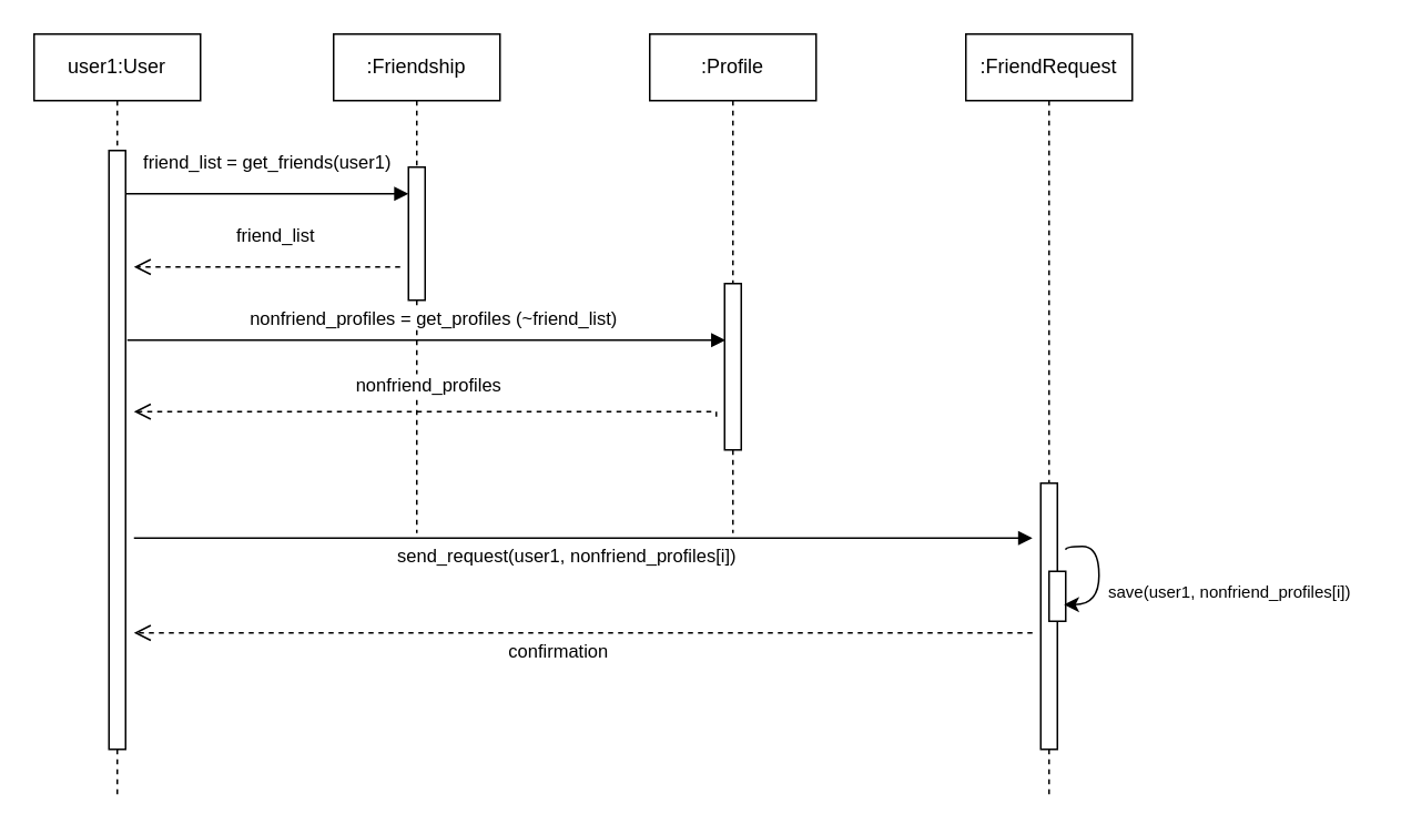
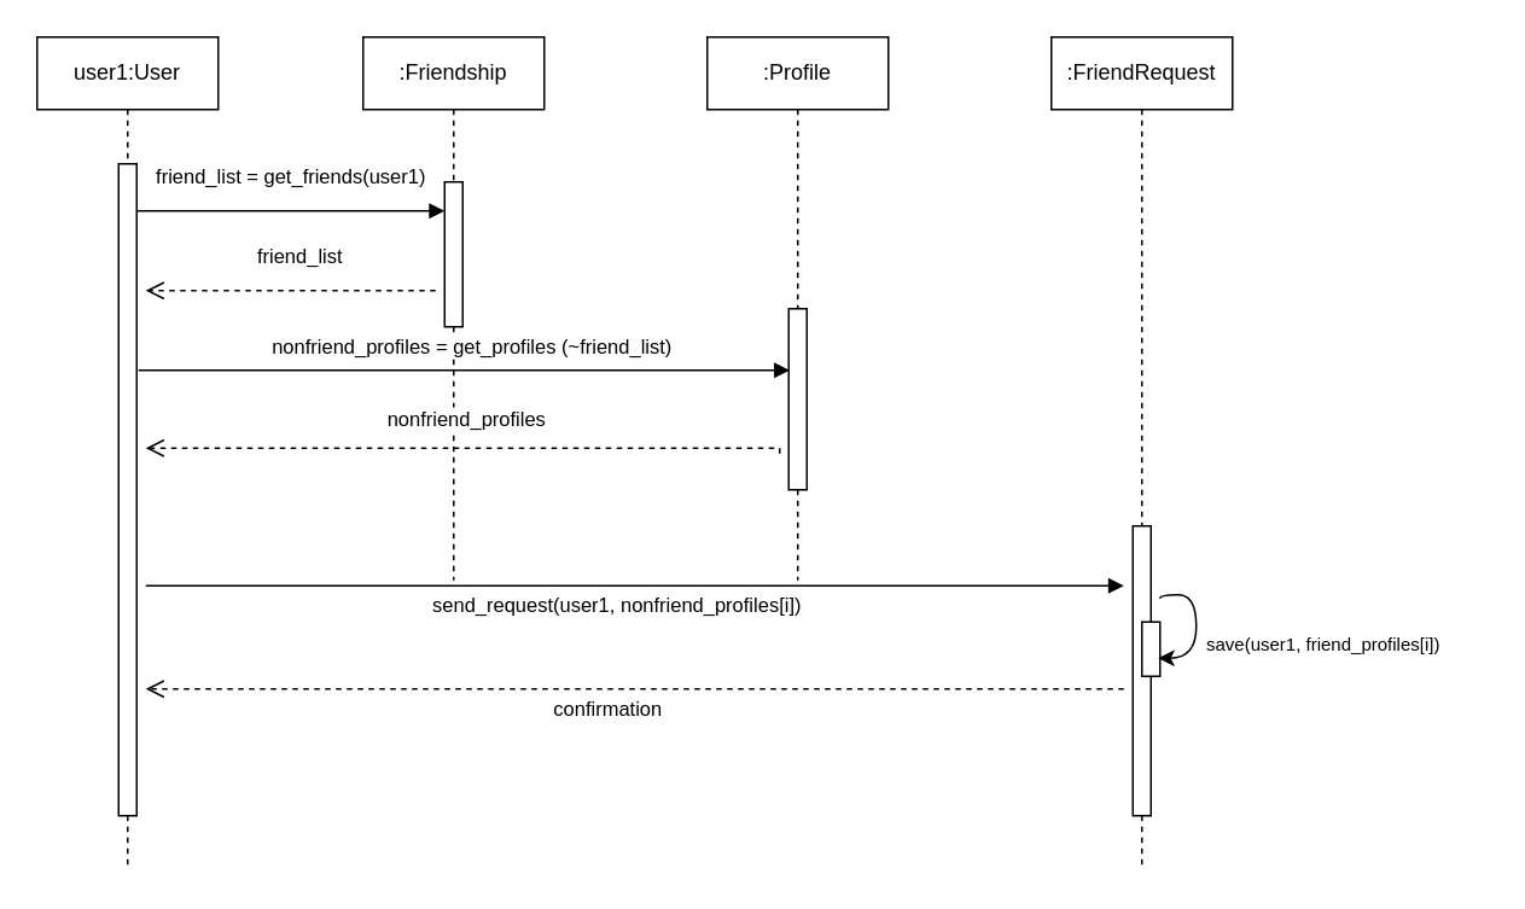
- <mxCell id="17" value="&lt;font style=&quot;font-size: 10px;&quot;&gt;save(user1,&amp;nbsp;nonfriend_profiles[i])&lt;/font&gt;" style="text;strokeColor=none;fillColor=none;align=left;verticalAlign=middle;spacingLeft=4;spacingRight=4;overflow=hidden;points=[[0,0.5],[1,0.5]];portConstraint=eastwest;rotatable=0;whiteSpace=wrap;html=1;" parent="1" vertex="1"><mxGeometry x="660" y="340" width="160" height="30" as="geometry" /></mxCell>
+ <mxCell id="17" value="&lt;font style=&quot;font-size: 10px;&quot;&gt;save(user1,&amp;nbsp;friend_profiles[i])&lt;/font&gt;" style="text;strokeColor=none;fillColor=none;align=left;verticalAlign=middle;spacingLeft=4;spacingRight=4;overflow=hidden;points=[[0,0.5],[1,0.5]];portConstraint=eastwest;rotatable=0;whiteSpace=wrap;html=1;" parent="1" vertex="1"><mxGeometry x="660" y="340" width="160" height="30" as="geometry" /></mxCell>
